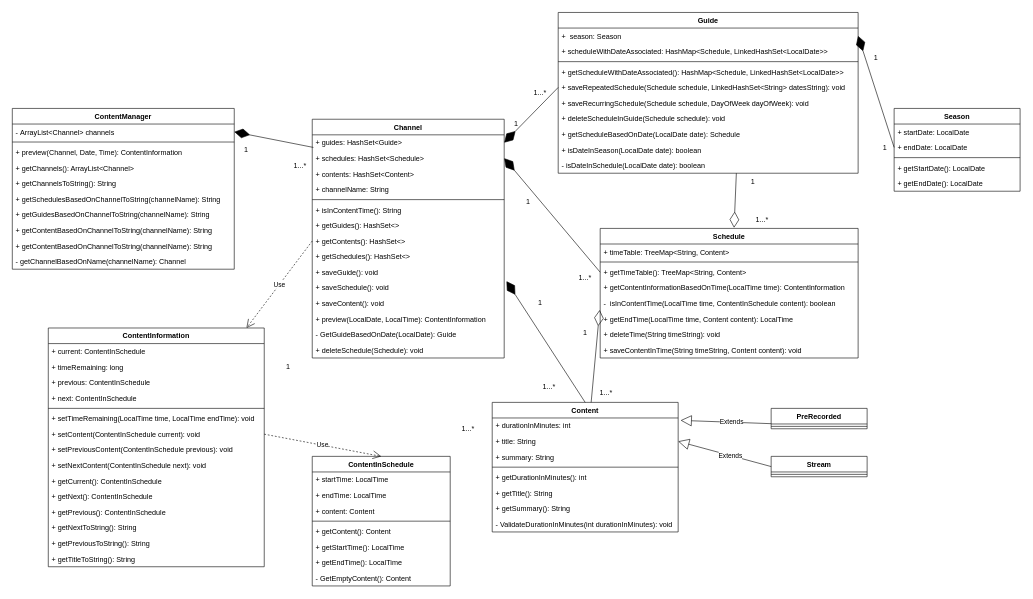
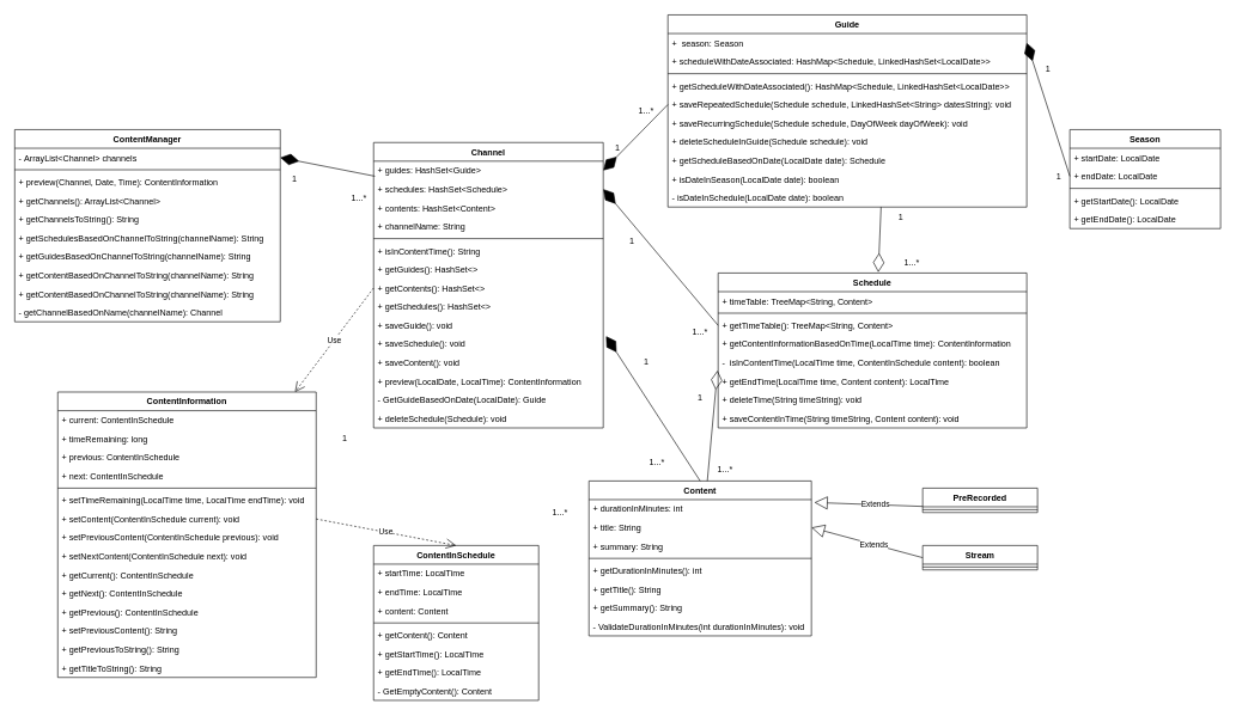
- <mxCell id="84" value="+ getNextToString(): String" style="text;strokeColor=none;fillColor=none;align=left;verticalAlign=top;spacingLeft=4;spacingRight=4;overflow=hidden;rotatable=0;points=[[0,0.5],[1,0.5]];portConstraint=eastwest;rounded=0;strokeWidth=1;" parent="71" vertex="1"><mxGeometry y="320" width="360" height="26" as="geometry" /></mxCell>
+ <mxCell id="84" value="+ setPreviousContent(): String" style="text;strokeColor=none;fillColor=none;align=left;verticalAlign=top;spacingLeft=4;spacingRight=4;overflow=hidden;rotatable=0;points=[[0,0.5],[1,0.5]];portConstraint=eastwest;rounded=0;strokeWidth=1;" parent="71" vertex="1"><mxGeometry y="320" width="360" height="26" as="geometry" /></mxCell>
